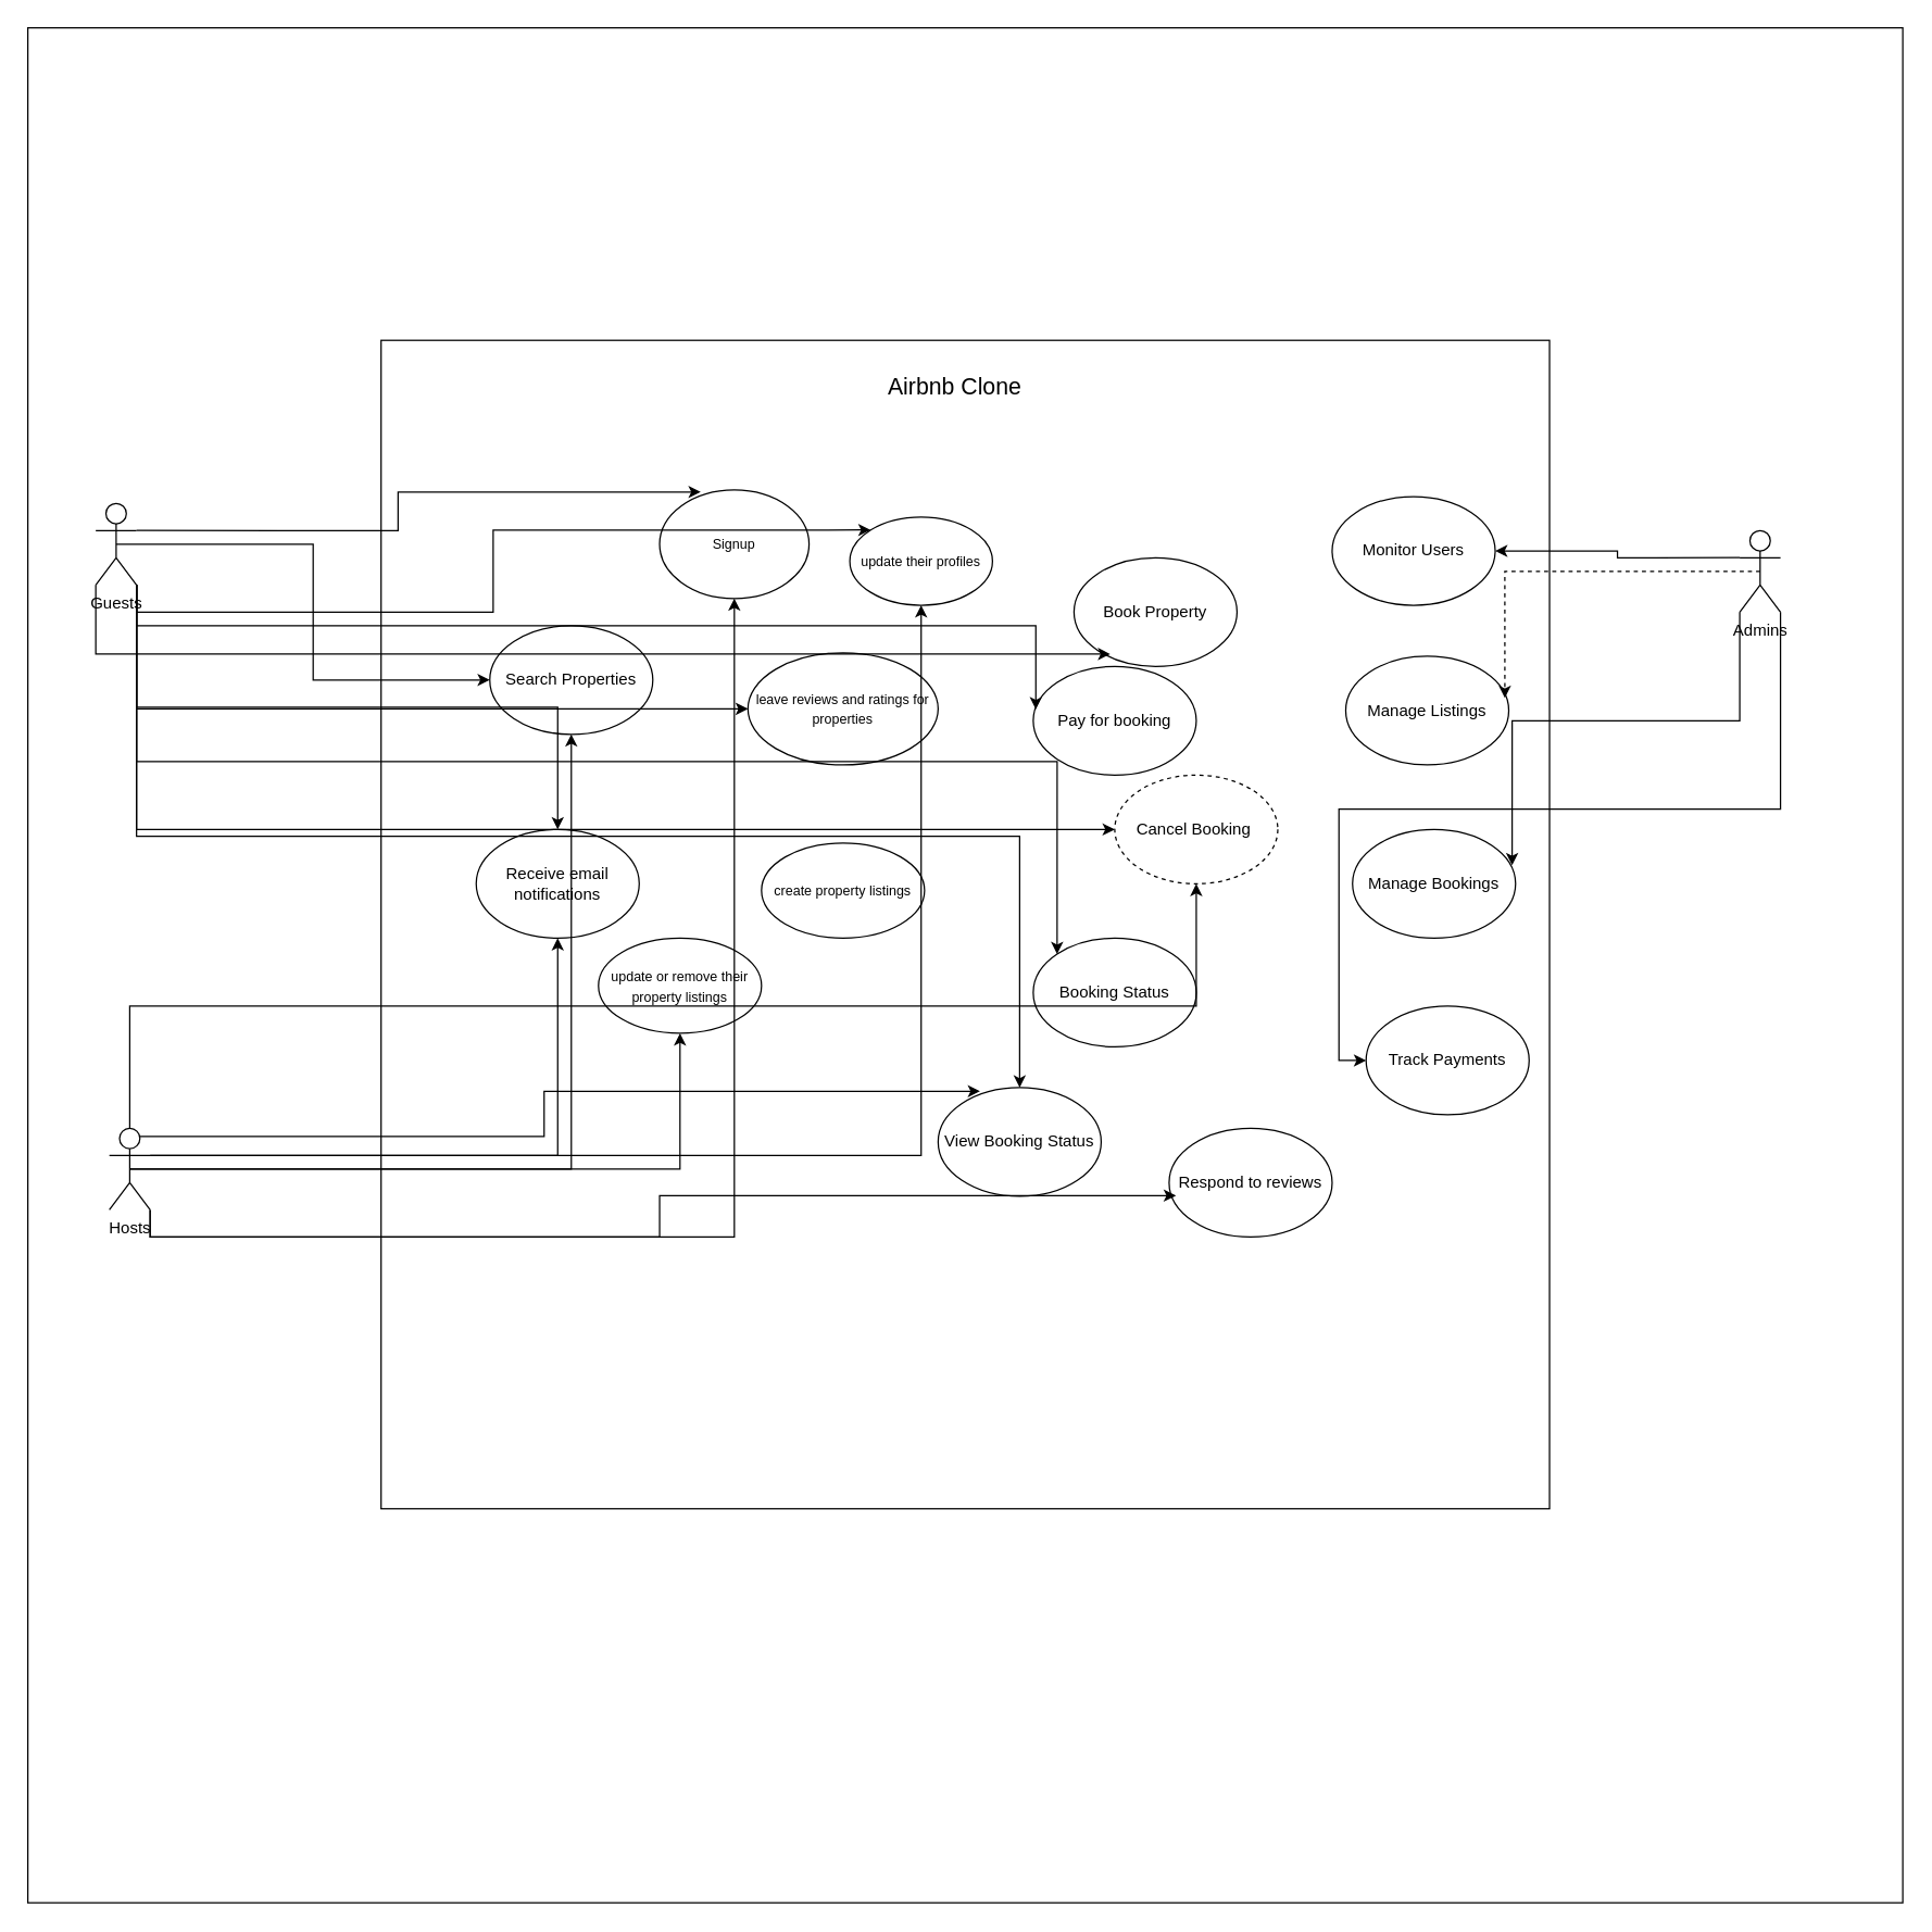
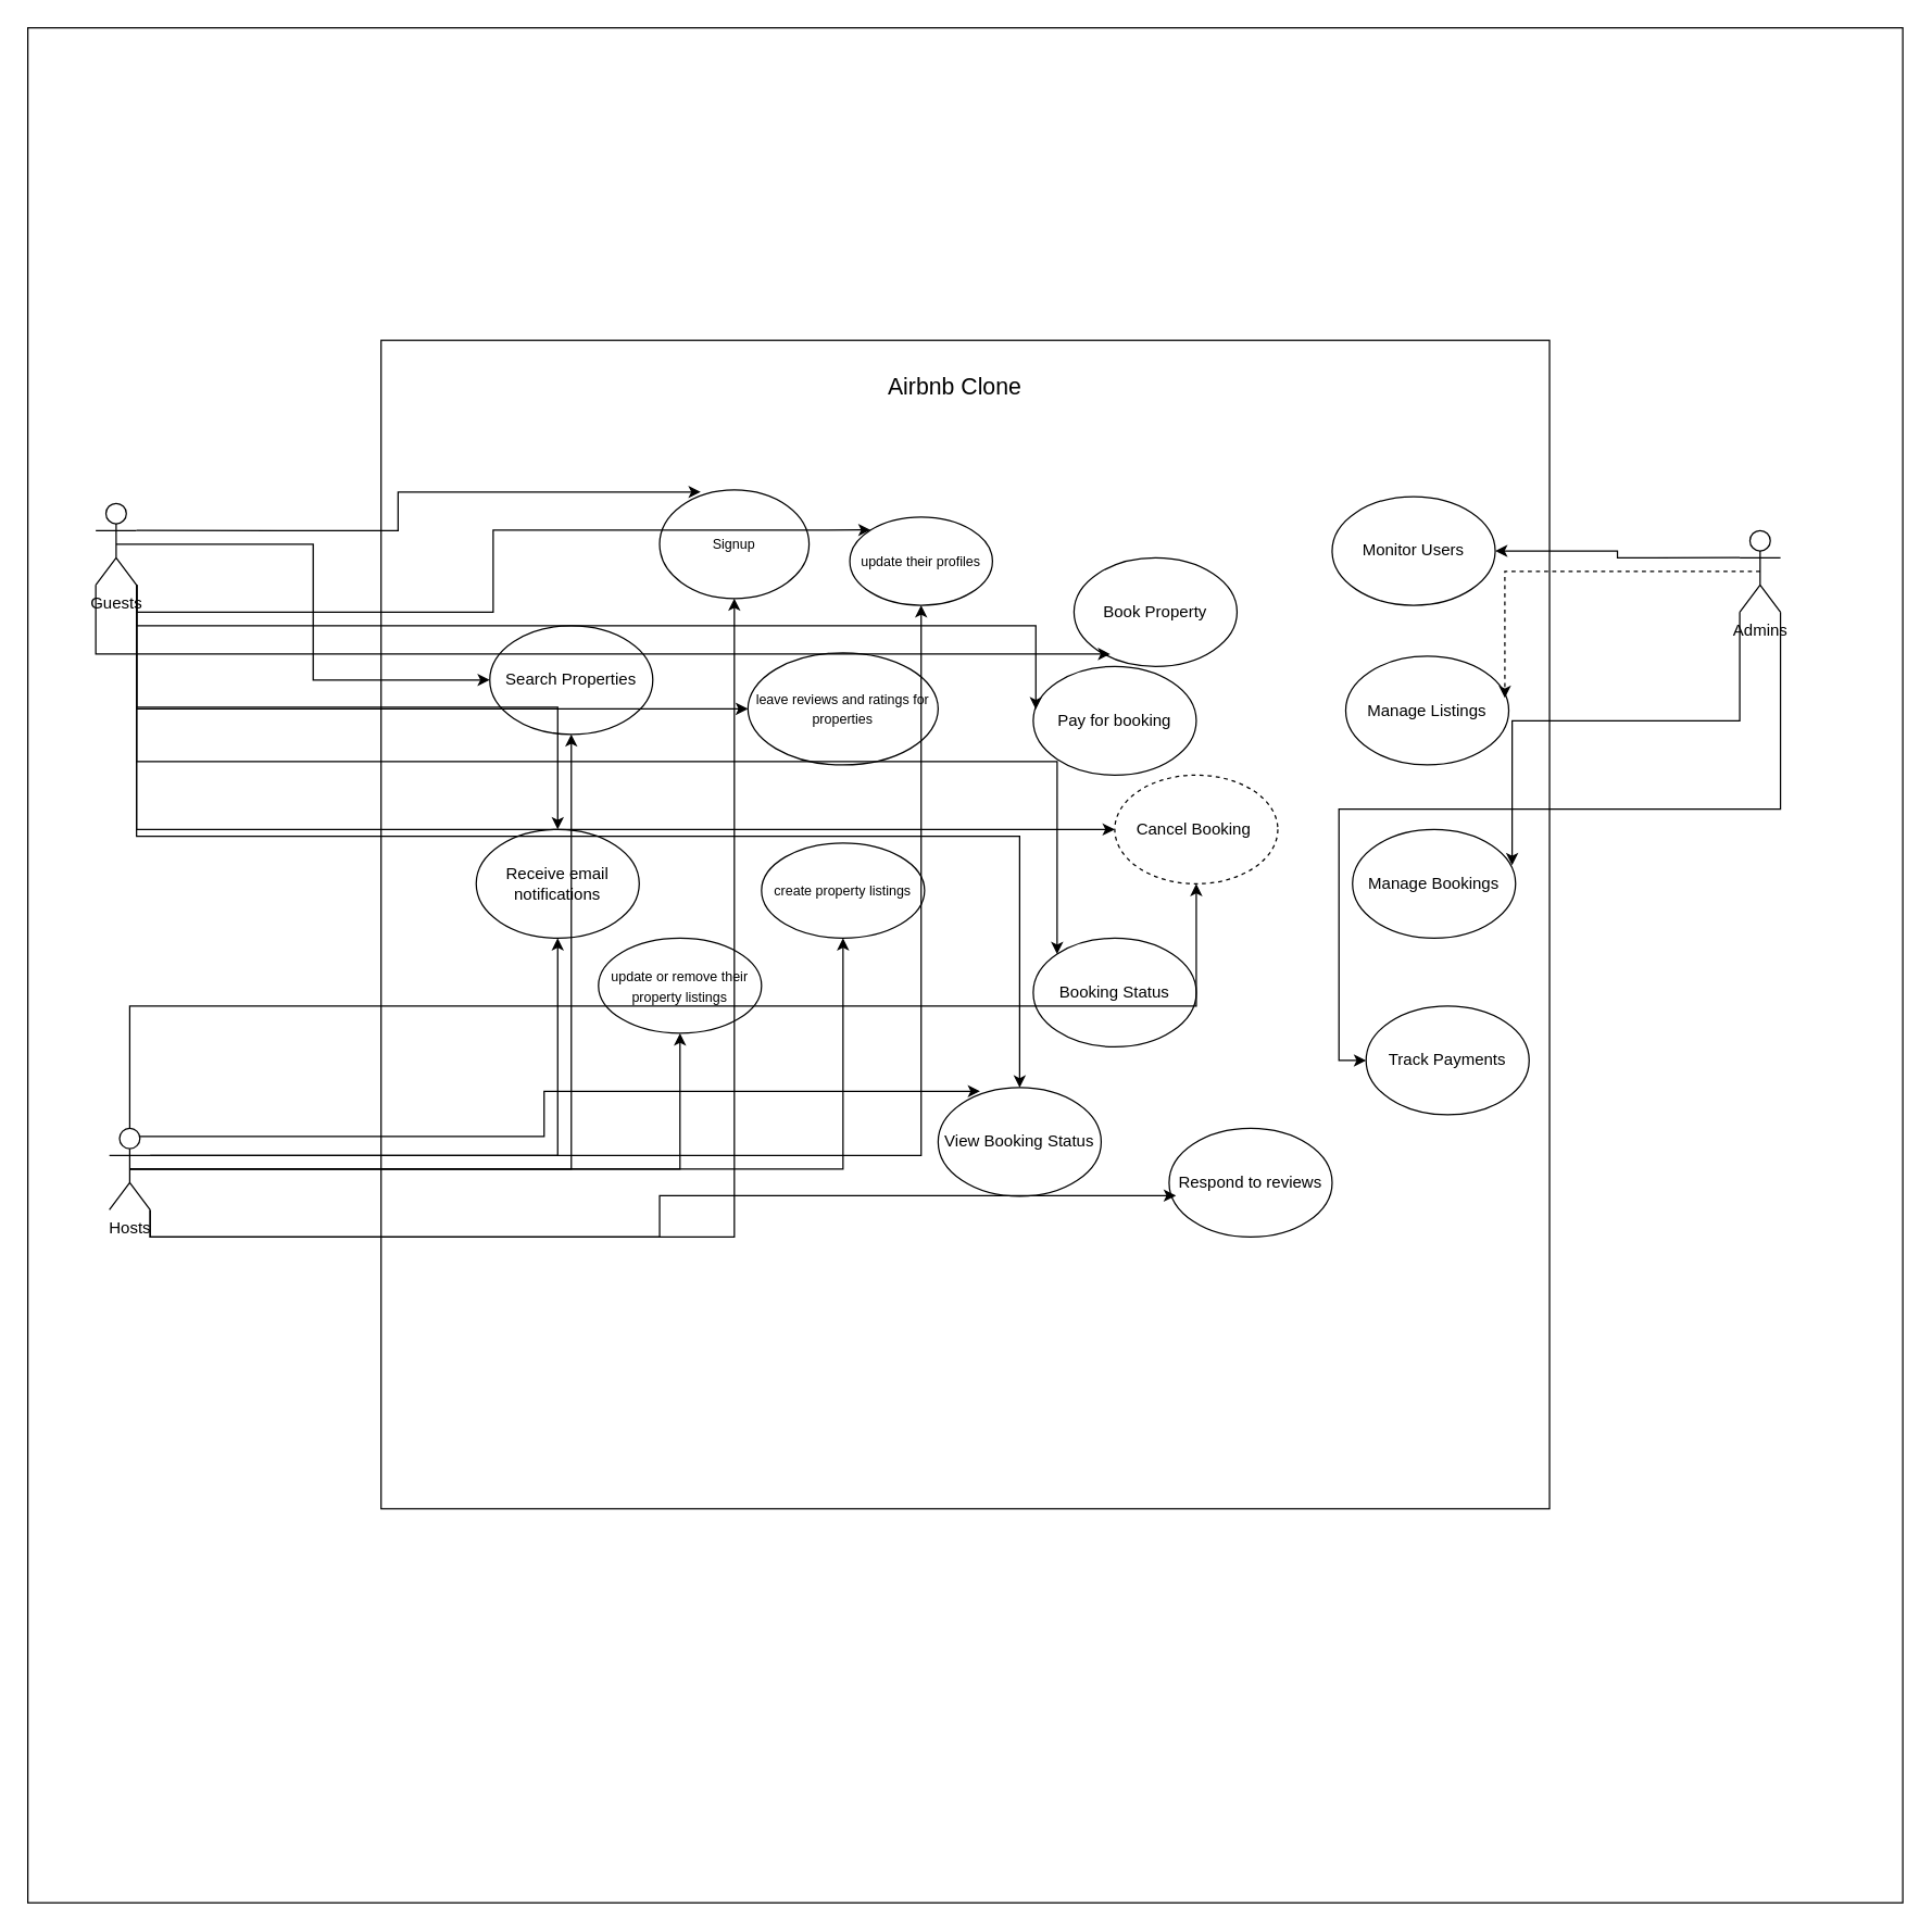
+ <mxCell id="5" style="edgeStyle=orthogonalEdgeStyle;rounded=0;orthogonalLoop=1;jettySize=auto;html=1;exitX=0.5;exitY=0.5;exitDx=0;exitDy=0;exitPerimeter=0;" edge="1" parent="1" source="10" target="27"><mxGeometry relative="1" as="geometry" /></mxCell>
